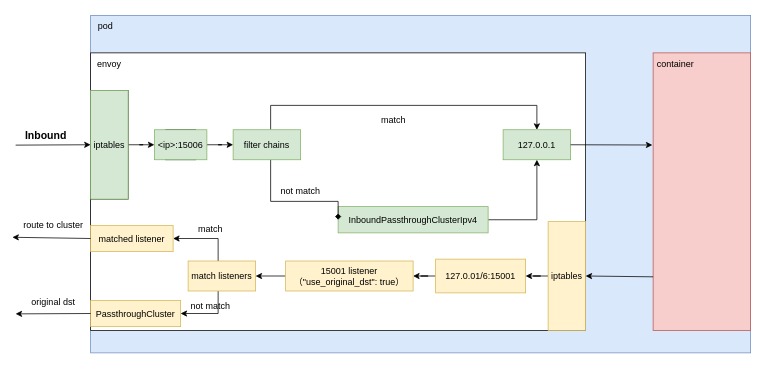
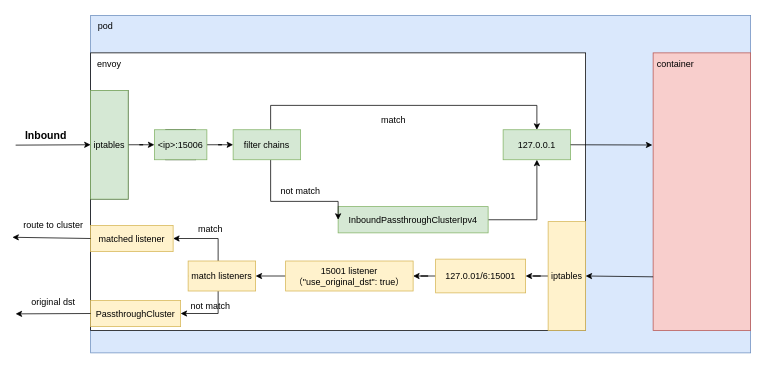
- <mxCell id="28" style="edgeStyle=orthogonalEdgeStyle;rounded=0;orthogonalLoop=1;jettySize=auto;html=1;entryX=0;entryY=0.5;entryDx=0;entryDy=0;endArrow=diamond;" parent="1" source="29" target="26" edge="1"><mxGeometry relative="1" as="geometry"><Array as="points"><mxPoint x="360" y="268" /></Array></mxGeometry></mxCell>
+ <mxCell id="28" style="edgeStyle=orthogonalEdgeStyle;rounded=0;orthogonalLoop=1;jettySize=auto;html=1;entryX=0;entryY=0.5;entryDx=0;entryDy=0;" parent="1" source="29" target="26" edge="1"><mxGeometry relative="1" as="geometry"><Array as="points"><mxPoint x="360" y="268" /></Array></mxGeometry></mxCell>
